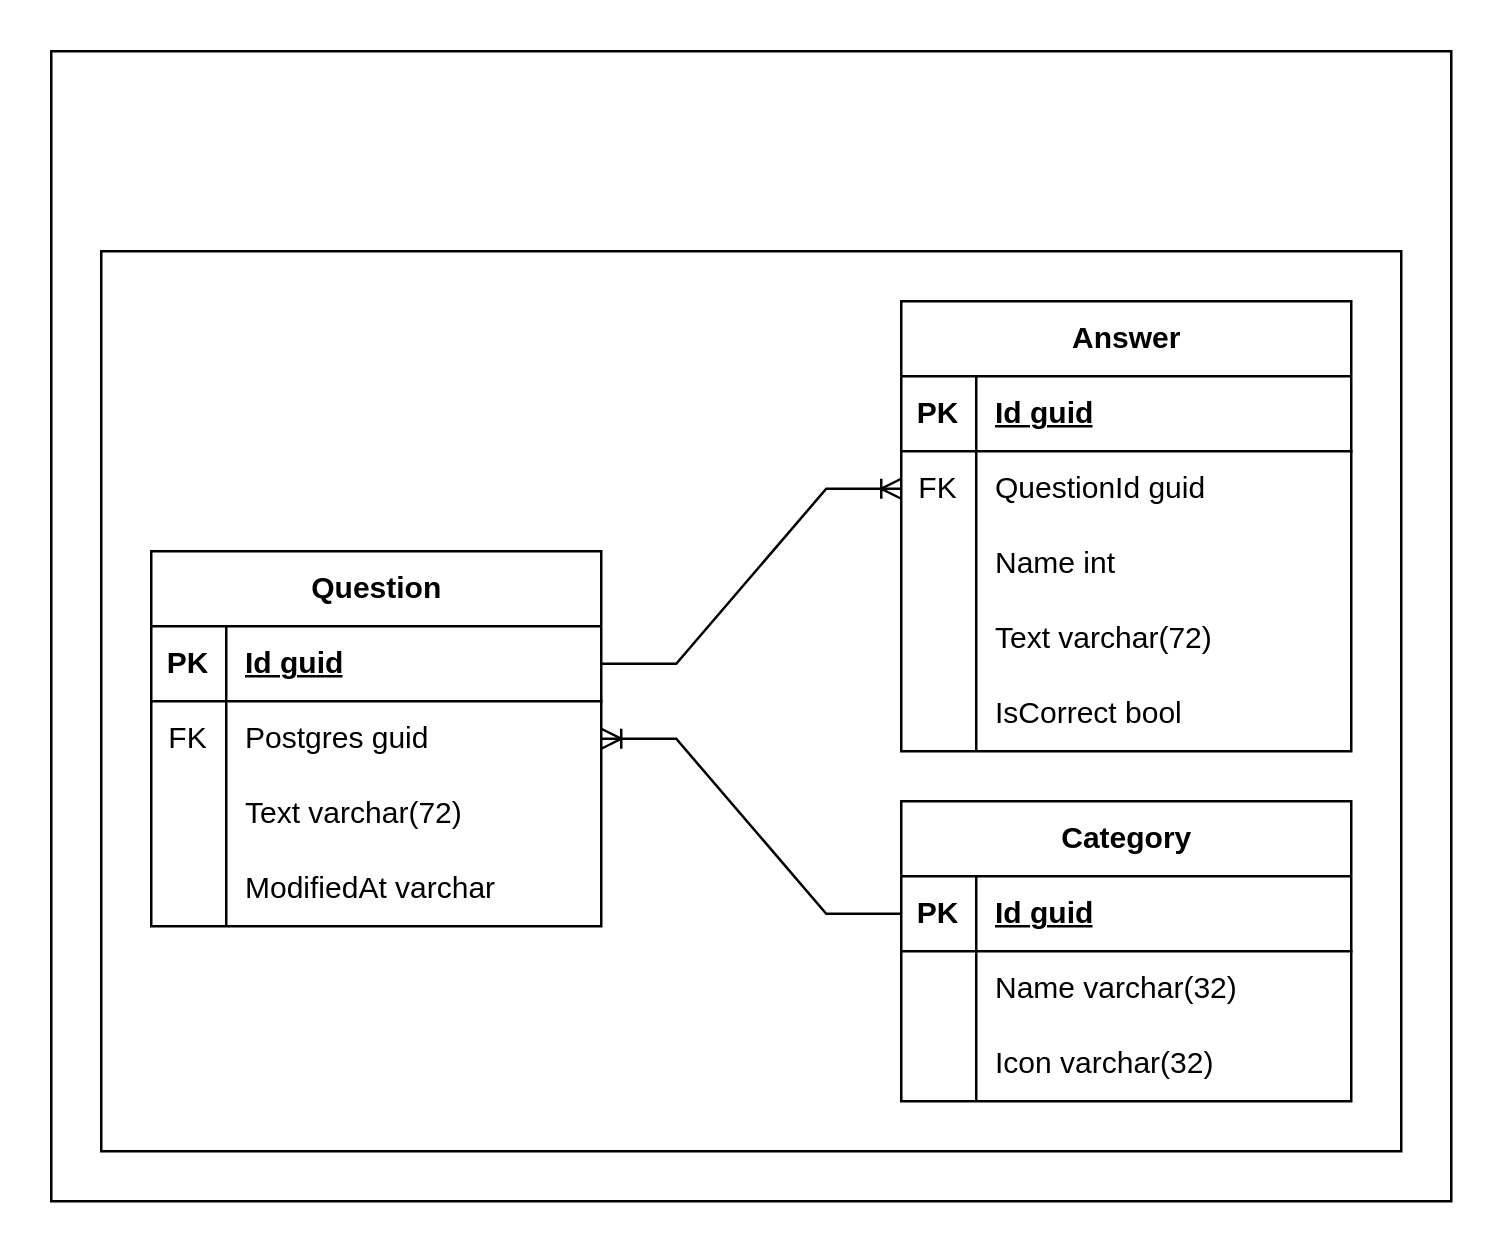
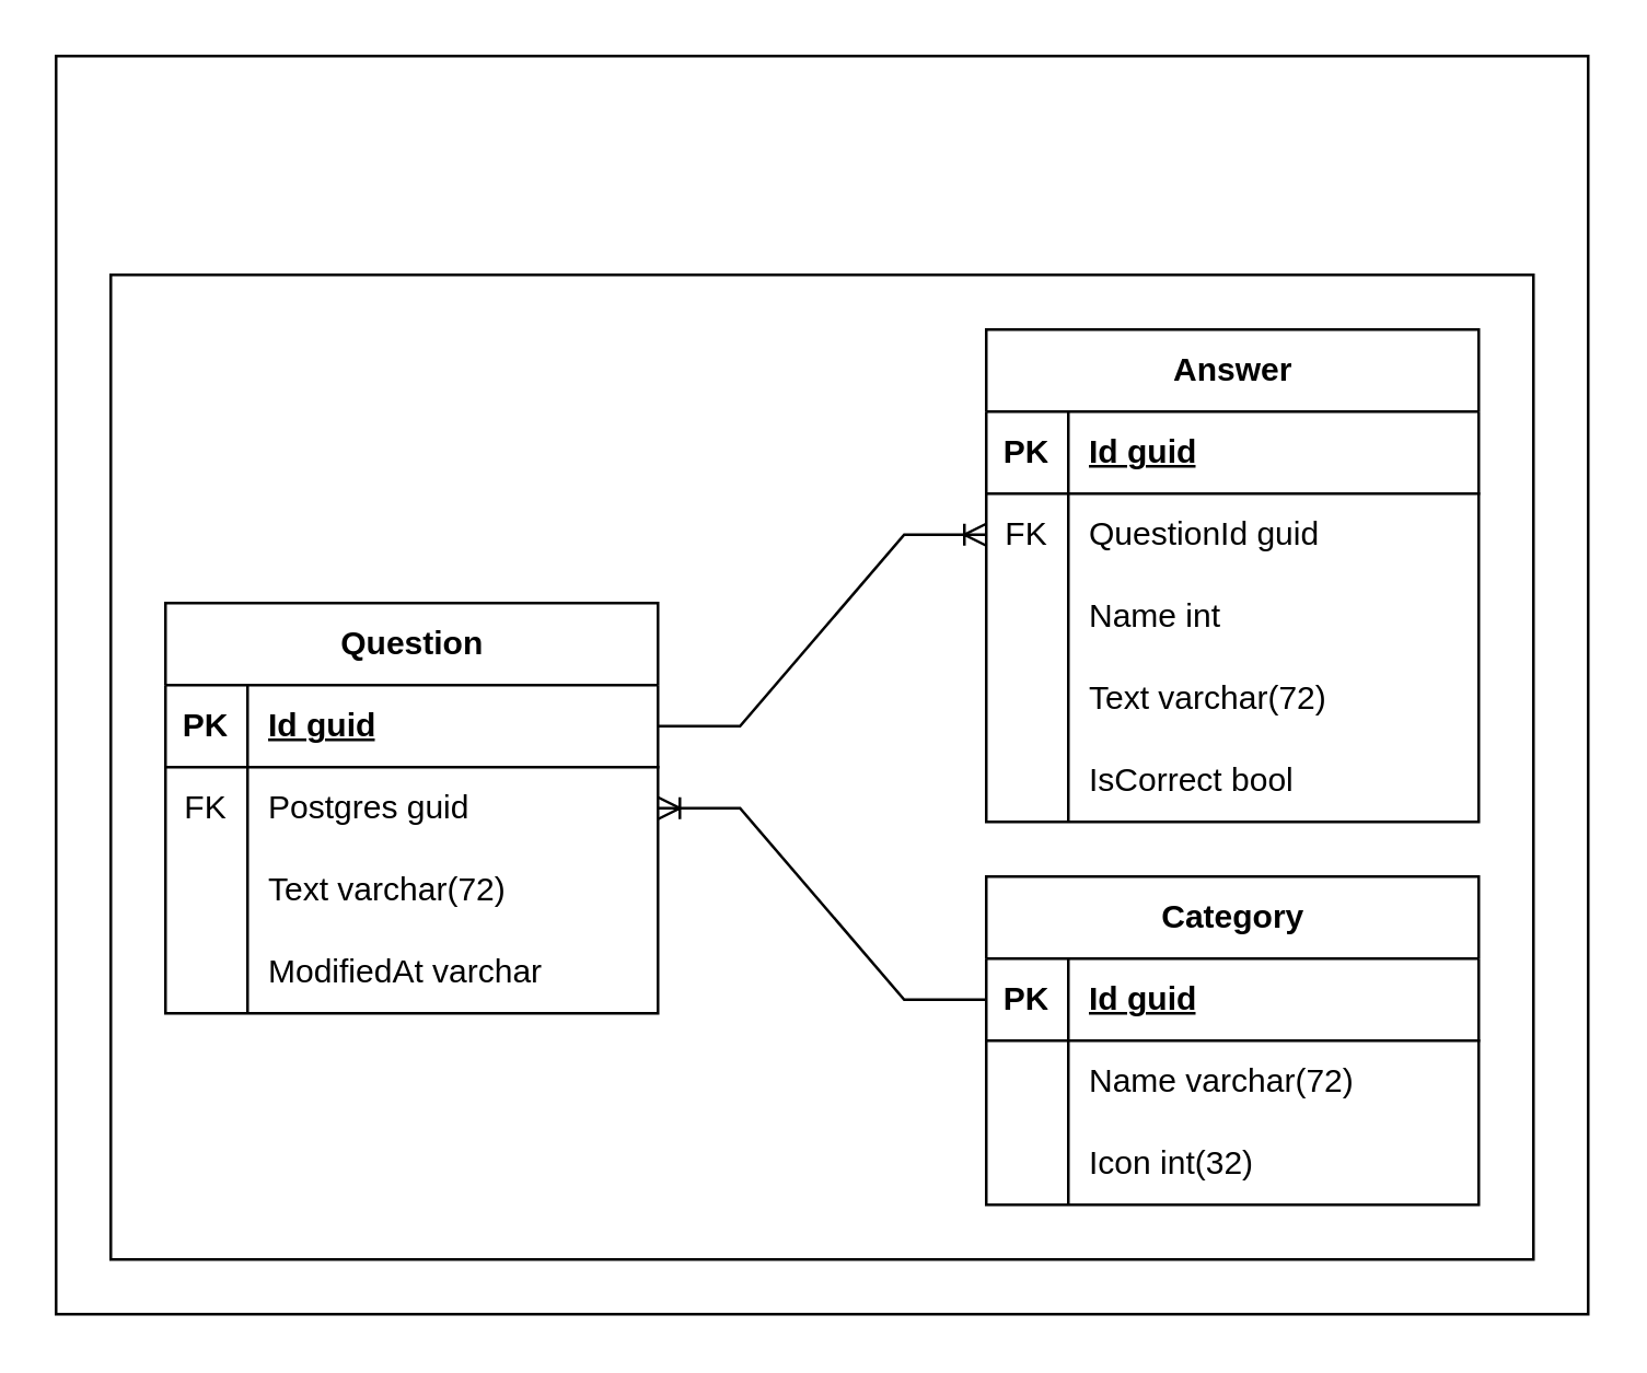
- <mxCell id="40" value="Name varchar(32)" style="shape=partialRectangle;connectable=0;fillColor=none;top=0;left=0;bottom=0;right=0;align=left;spacingLeft=6;overflow=hidden;whiteSpace=wrap;html=1;" vertex="1" parent="38"><mxGeometry x="30" width="150" height="30" as="geometry"><mxRectangle width="150" height="30" as="alternateBounds" /></mxGeometry></mxCell>
+ <mxCell id="40" value="Name varchar(72)" style="shape=partialRectangle;connectable=0;fillColor=none;top=0;left=0;bottom=0;right=0;align=left;spacingLeft=6;overflow=hidden;whiteSpace=wrap;html=1;" vertex="1" parent="38"><mxGeometry x="30" width="150" height="30" as="geometry"><mxRectangle width="150" height="30" as="alternateBounds" /></mxGeometry></mxCell>
- <mxCell id="43" value="Icon varchar(32)" style="shape=partialRectangle;connectable=0;fillColor=none;top=0;left=0;bottom=0;right=0;align=left;spacingLeft=6;overflow=hidden;whiteSpace=wrap;html=1;" vertex="1" parent="41"><mxGeometry x="30" width="150" height="30" as="geometry"><mxRectangle width="150" height="30" as="alternateBounds" /></mxGeometry></mxCell>
+ <mxCell id="43" value="Icon int(32)" style="shape=partialRectangle;connectable=0;fillColor=none;top=0;left=0;bottom=0;right=0;align=left;spacingLeft=6;overflow=hidden;whiteSpace=wrap;html=1;" vertex="1" parent="41"><mxGeometry x="30" width="150" height="30" as="geometry"><mxRectangle width="150" height="30" as="alternateBounds" /></mxGeometry></mxCell>
